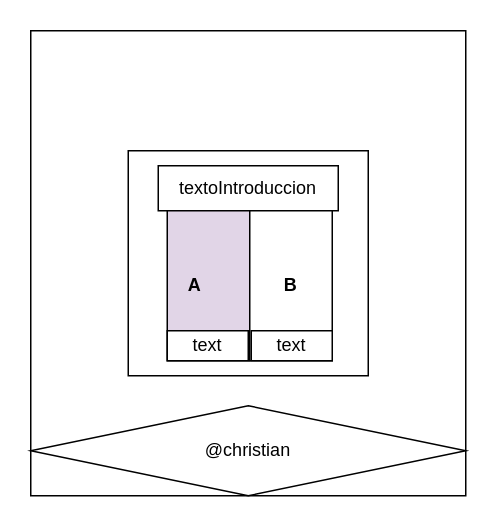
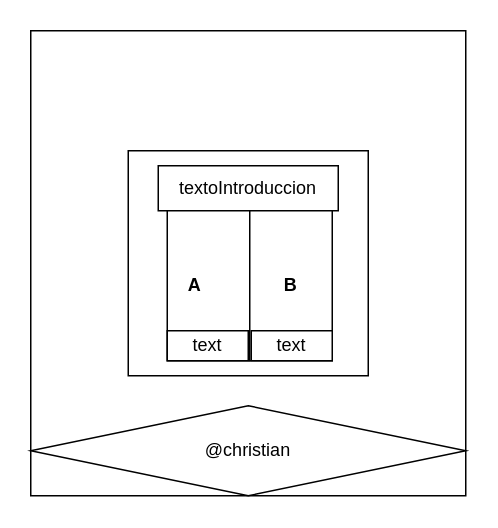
- <mxCell id="7" value="A&lt;span style=&quot;white-space: pre;&quot;&gt;&#09;&lt;/span&gt;" style="rounded=0;whiteSpace=wrap;html=1;fontStyle=1;fillColor=#e1d5e7;" vertex="1" parent="4"><mxGeometry x="26" y="40" width="55" height="100" as="geometry" /></mxCell>
+ <mxCell id="7" value="A&lt;span style=&quot;white-space: pre;&quot;&gt;&#09;&lt;/span&gt;" style="rounded=0;whiteSpace=wrap;html=1;fontStyle=1" vertex="1" parent="4"><mxGeometry x="26" y="40" width="55" height="100" as="geometry" /></mxCell>
